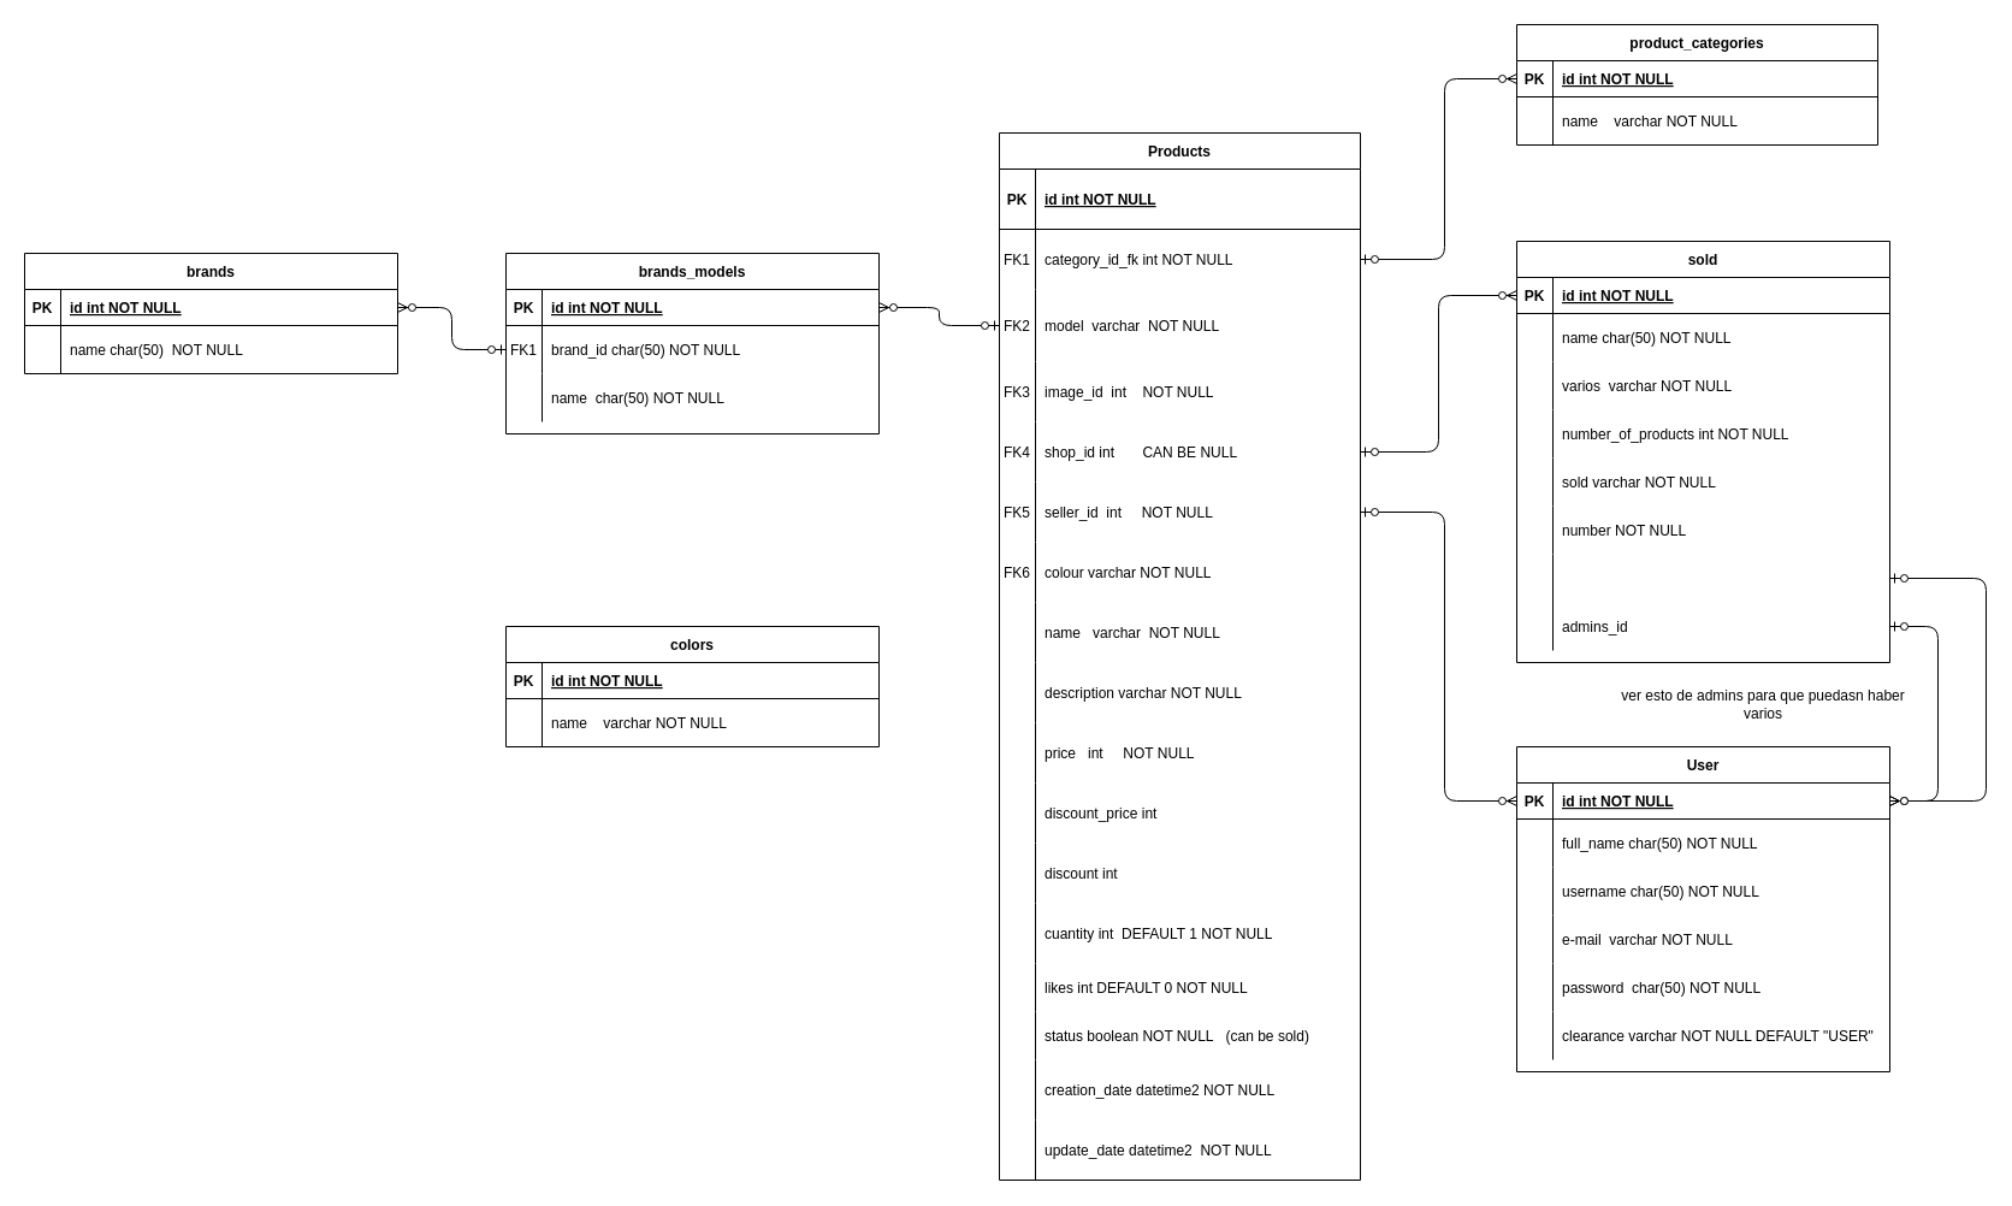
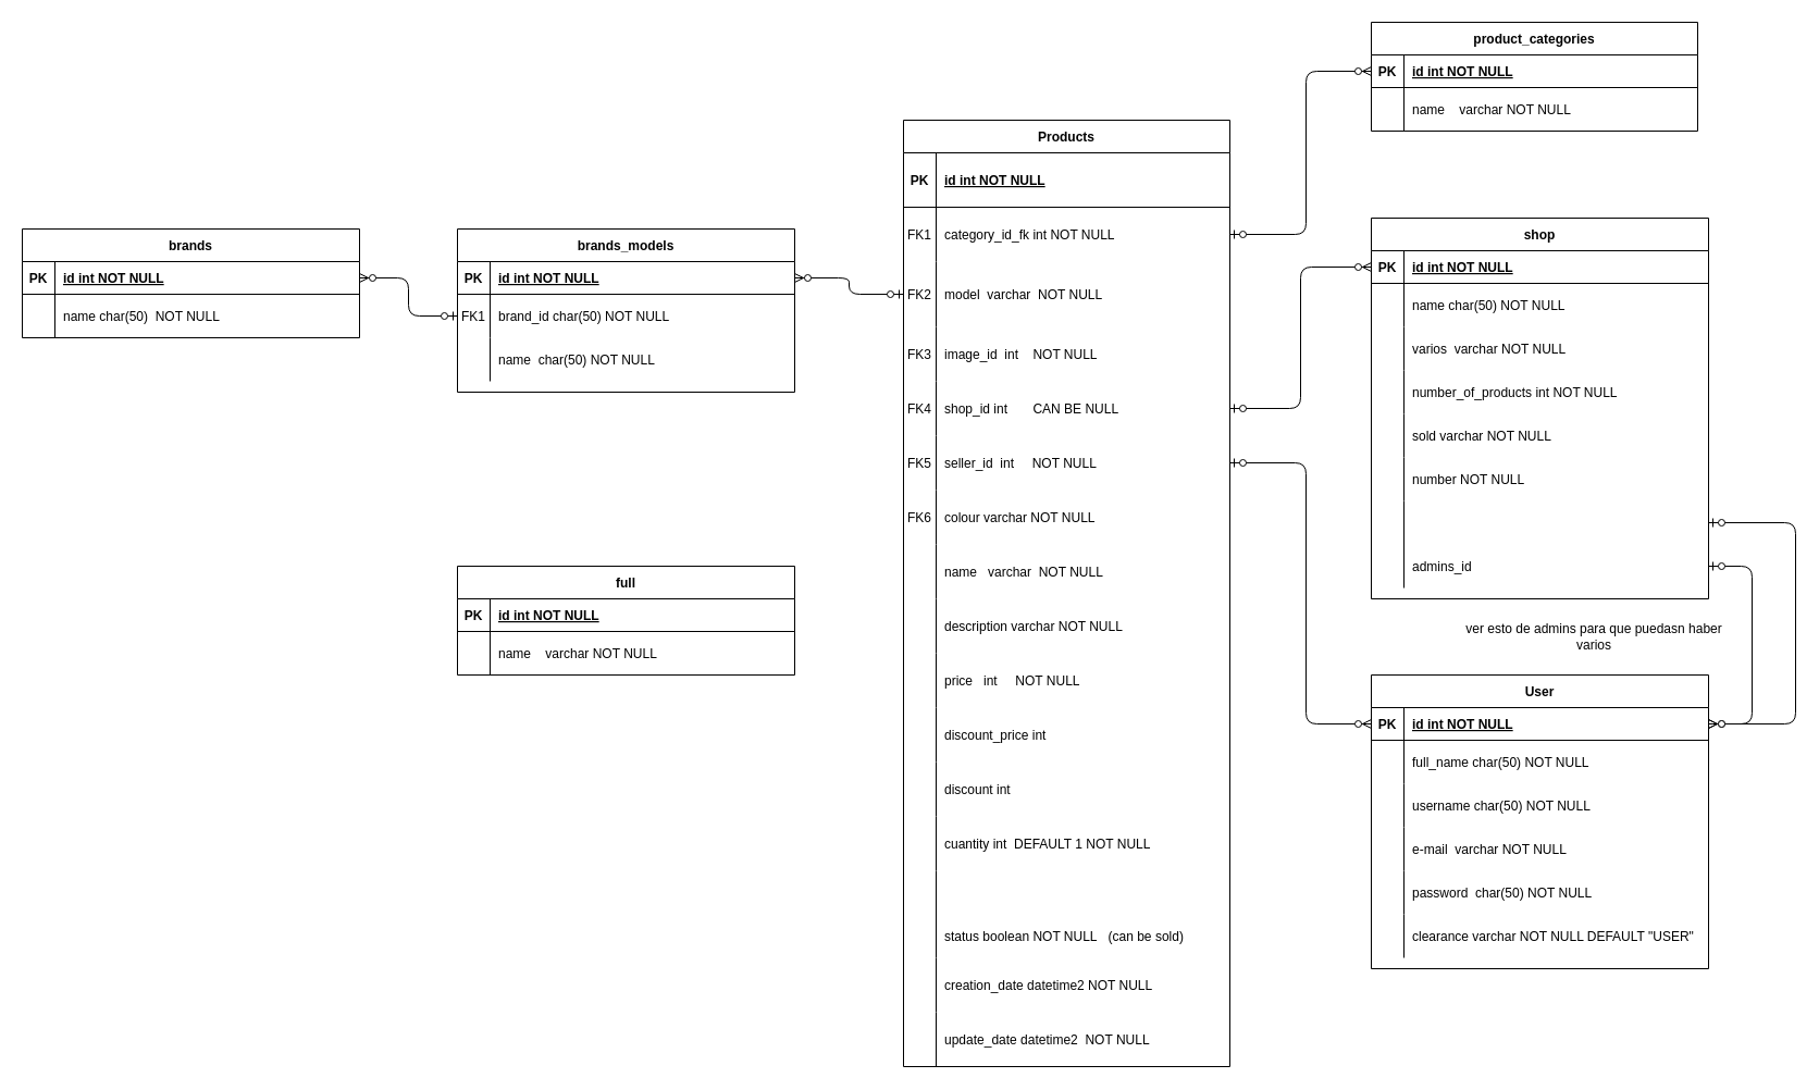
- <mxCell id="100" value="sold" style="shape=table;startSize=30;container=1;collapsible=1;childLayout=tableLayout;fixedRows=1;rowLines=0;fontStyle=1;align=center;resizeLast=1;" parent="1" vertex="1"><mxGeometry x="1260" y="200" width="310" height="350" as="geometry"><mxRectangle x="500" y="120" width="80" height="30" as="alternateBounds" /></mxGeometry></mxCell>
+ <mxCell id="100" value="shop" style="shape=table;startSize=30;container=1;collapsible=1;childLayout=tableLayout;fixedRows=1;rowLines=0;fontStyle=1;align=center;resizeLast=1;" parent="1" vertex="1"><mxGeometry x="1260" y="200" width="310" height="350" as="geometry"><mxRectangle x="500" y="120" width="80" height="30" as="alternateBounds" /></mxGeometry></mxCell>
- <mxCell id="129" value="colors" style="shape=table;startSize=30;container=1;collapsible=1;childLayout=tableLayout;fixedRows=1;rowLines=0;fontStyle=1;align=center;resizeLast=1;" parent="1" vertex="1"><mxGeometry x="420" y="520" width="310" height="100" as="geometry"><mxRectangle x="500" y="305" width="80" height="30" as="alternateBounds" /></mxGeometry></mxCell>
+ <mxCell id="129" value="full" style="shape=table;startSize=30;container=1;collapsible=1;childLayout=tableLayout;fixedRows=1;rowLines=0;fontStyle=1;align=center;resizeLast=1;" parent="1" vertex="1"><mxGeometry x="420" y="520" width="310" height="100" as="geometry"><mxRectangle x="500" y="305" width="80" height="30" as="alternateBounds" /></mxGeometry></mxCell>
- <mxCell id="54" value="likes int DEFAULT 0 NOT NULL" style="shape=partialRectangle;overflow=hidden;connectable=0;fillColor=none;top=0;left=0;bottom=0;right=0;align=left;spacingLeft=6;" parent="52" vertex="1"><mxGeometry x="30" width="270" height="40" as="geometry"><mxRectangle width="270" height="40" as="alternateBounds" /></mxGeometry></mxCell>
